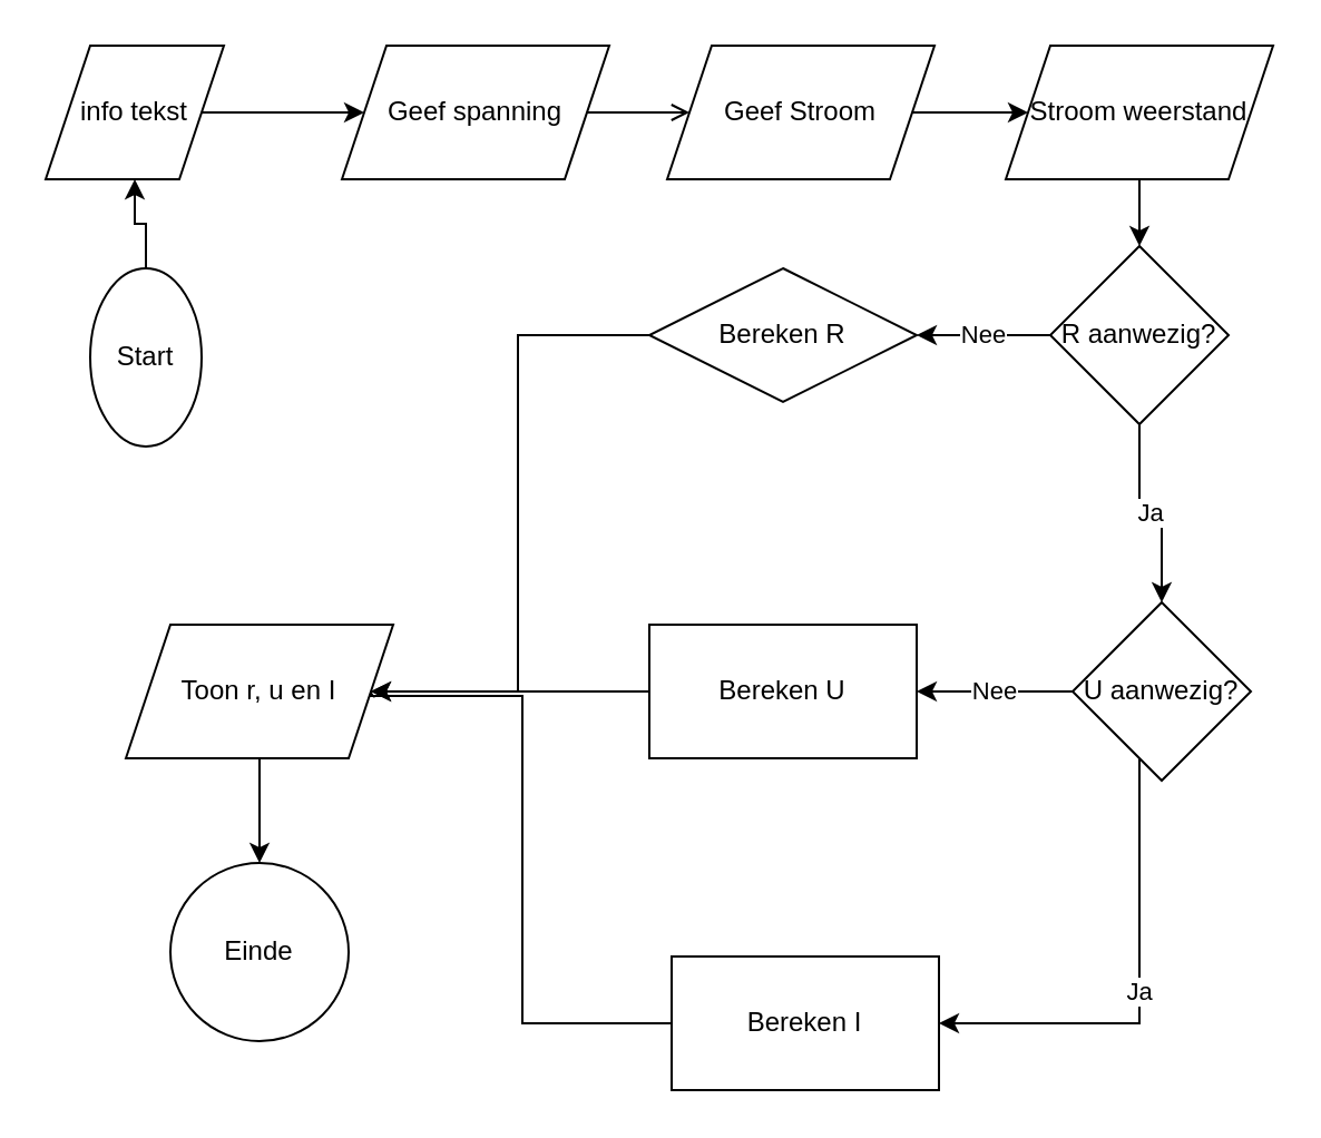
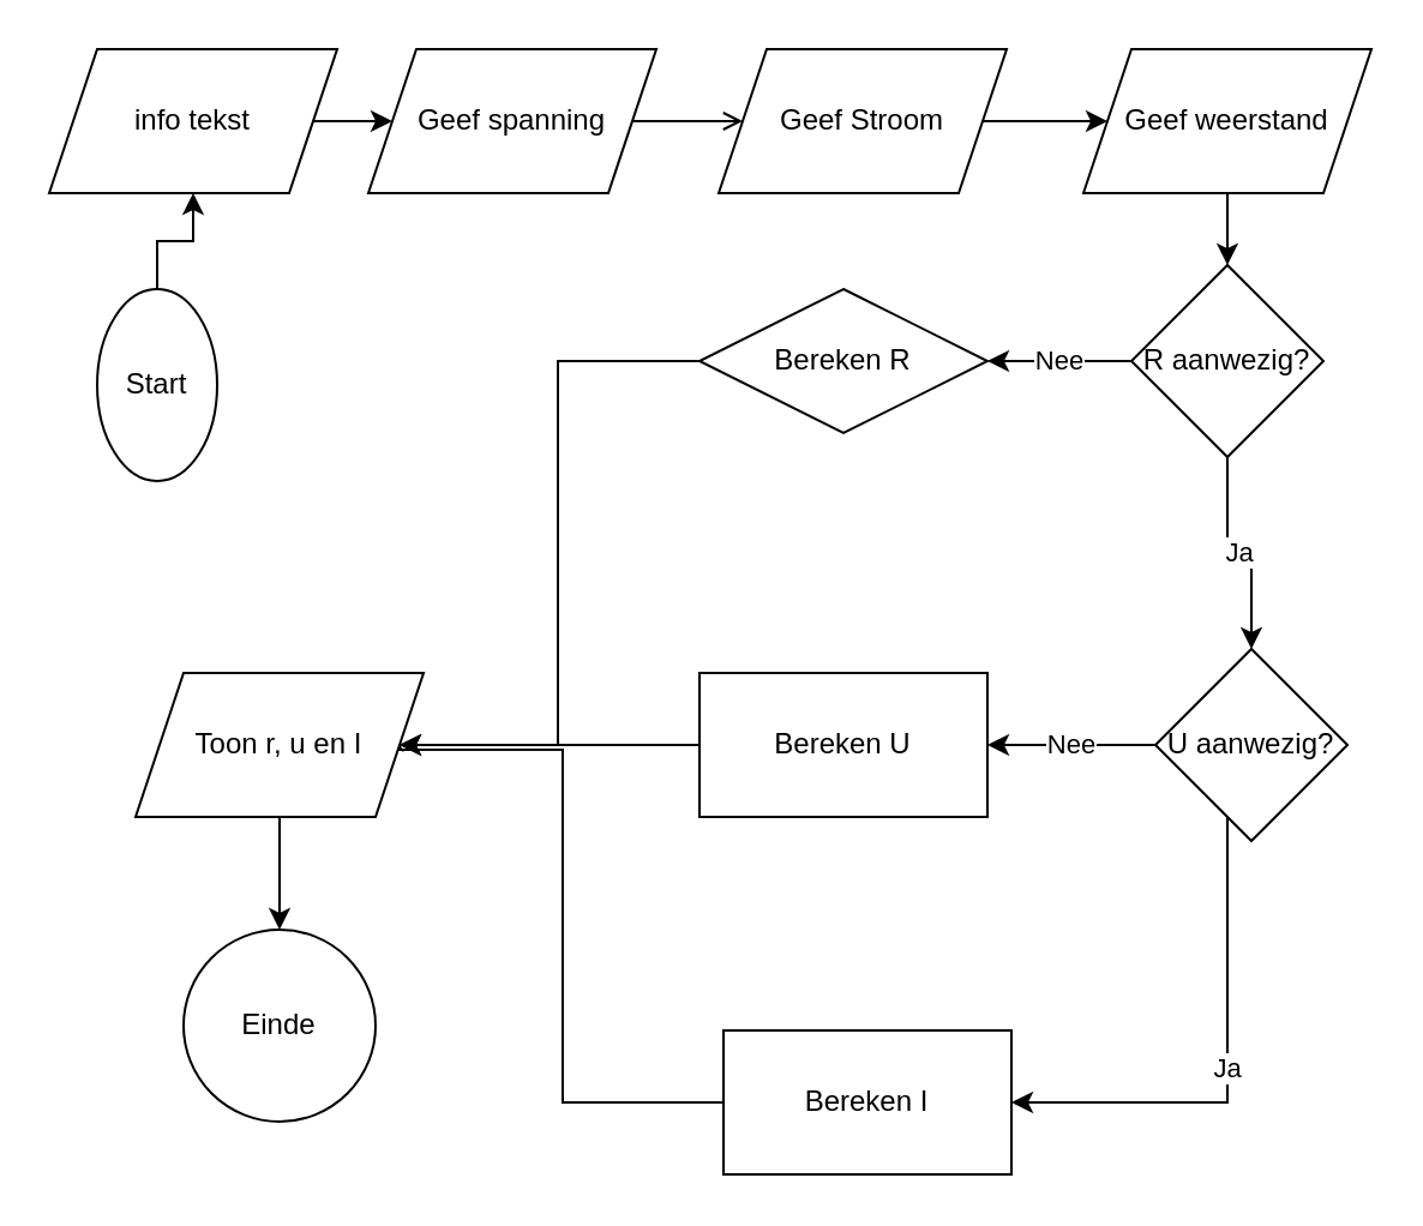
- <mxCell id="26" value="info tekst" style="shape=parallelogram;perimeter=parallelogramPerimeter;whiteSpace=wrap;html=1;fixedSize=1;" parent="1" vertex="1"><mxGeometry x="20" y="20" width="80" height="60" as="geometry" /></mxCell>
+ <mxCell id="26" value="info tekst" style="shape=parallelogram;perimeter=parallelogramPerimeter;whiteSpace=wrap;html=1;fixedSize=1;" parent="1" vertex="1"><mxGeometry x="20" y="20" width="120" height="60" as="geometry" /></mxCell>
- <mxCell id="9" value="Stroom weerstand" style="shape=parallelogram;perimeter=parallelogramPerimeter;whiteSpace=wrap;html=1;fixedSize=1;" parent="1" vertex="1"><mxGeometry x="451" y="20" width="120" height="60" as="geometry" /></mxCell>
+ <mxCell id="9" value="Geef weerstand" style="shape=parallelogram;perimeter=parallelogramPerimeter;whiteSpace=wrap;html=1;fixedSize=1;" parent="1" vertex="1"><mxGeometry x="451" y="20" width="120" height="60" as="geometry" /></mxCell>
